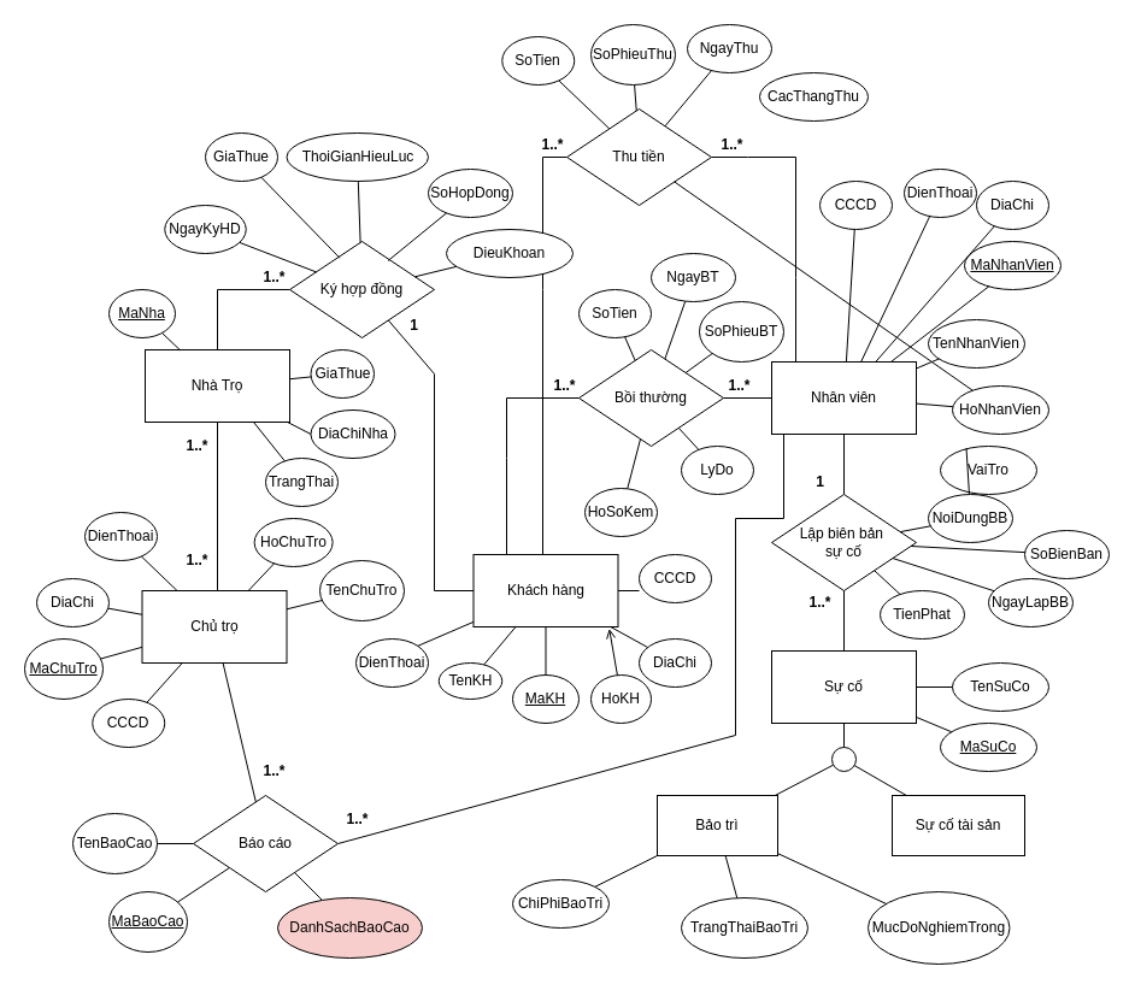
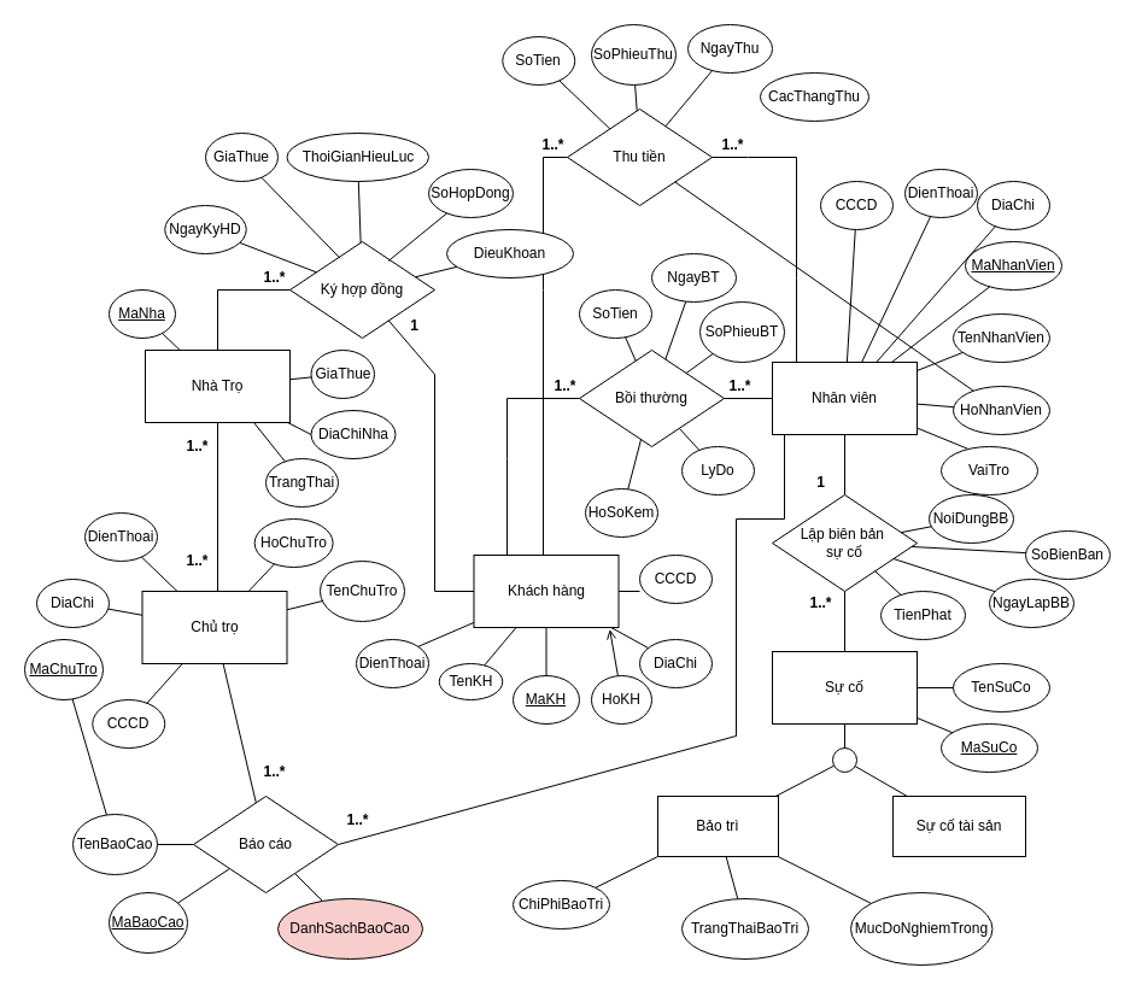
- <mxCell id="33" value="TenNhanVien" style="ellipse;whiteSpace=wrap;html=1;" parent="1" vertex="1"><mxGeometry x="770" y="265" width="80" height="40" as="geometry" /></mxCell>
+ <mxCell id="33" value="TenNhanVien" style="ellipse;whiteSpace=wrap;html=1;" parent="1" vertex="1"><mxGeometry x="790" y="260" width="80" height="40" as="geometry" /></mxCell>
- <mxCell id="38" value="" style="endArrow=none;html=1;rounded=0;exitX=0.269;exitY=0.039;exitDx=0;exitDy=0;exitPerimeter=0;" parent="1" source="34" target="106" edge="1"><mxGeometry width="50" height="50" relative="1" as="geometry"><mxPoint x="415" y="396" as="sourcePoint" /><mxPoint x="438" y="370" as="targetPoint" /></mxGeometry></mxCell>
+ <mxCell id="38" value="" style="endArrow=none;html=1;rounded=0;exitX=0.269;exitY=0.039;exitDx=0;exitDy=0;exitPerimeter=0;" parent="1" source="34" target="2" edge="1"><mxGeometry width="50" height="50" relative="1" as="geometry"><mxPoint x="415" y="396" as="sourcePoint" /><mxPoint x="438" y="370" as="targetPoint" /></mxGeometry></mxCell>
- <mxCell id="83" value="" style="endArrow=none;html=1;rounded=0;" parent="1" source="76" target="71" edge="1"><mxGeometry width="50" height="50" relative="1" as="geometry"><mxPoint x="191" y="620" as="sourcePoint" /><mxPoint x="195" y="570" as="targetPoint" /></mxGeometry></mxCell>
+ <mxCell id="83" value="" style="endArrow=none;html=1;rounded=0;" parent="1" source="76" target="131" edge="1"><mxGeometry width="50" height="50" relative="1" as="geometry"><mxPoint x="191" y="620" as="sourcePoint" /><mxPoint x="195" y="570" as="targetPoint" /></mxGeometry></mxCell>
- <mxCell id="116" value="MucDoNghiemTrong" style="ellipse;whiteSpace=wrap;html=1;" parent="1" vertex="1"><mxGeometry x="720" y="740" width="117.5" height="60" as="geometry" /></mxCell>
+ <mxCell id="116" value="MucDoNghiemTrong" style="ellipse;whiteSpace=wrap;html=1;" parent="1" vertex="1"><mxGeometry x="705" y="740" width="117.5" height="60" as="geometry" /></mxCell>
